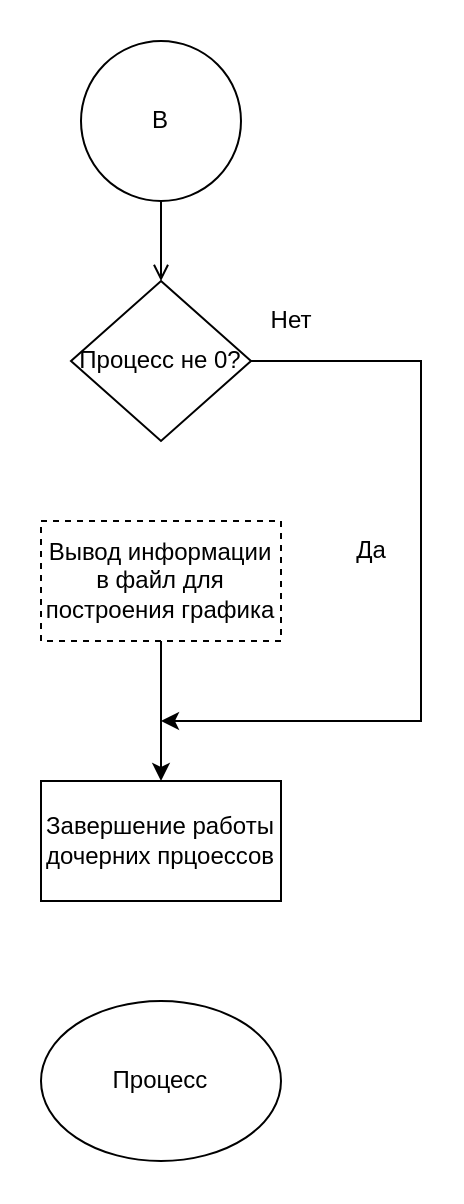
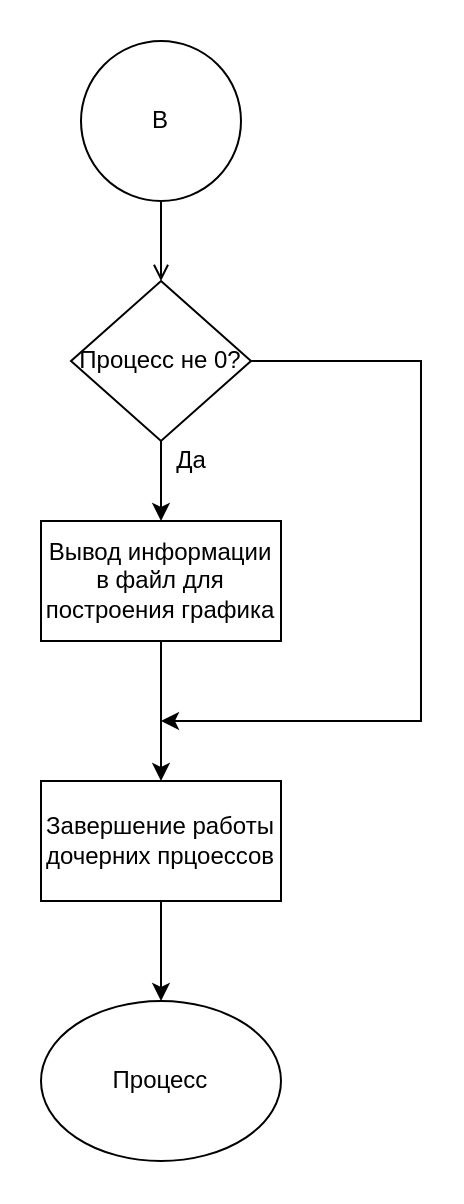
- <mxCell id="13" value="Нет" style="text;html=1;align=center;verticalAlign=middle;resizable=0;points=[];autosize=1;strokeColor=none;fillColor=none;" vertex="1" parent="1"><mxGeometry x="125" y="150" width="40" height="20" as="geometry" /></mxCell>
+ <mxCell id="2" value="" style="edgeStyle=orthogonalEdgeStyle;rounded=0;orthogonalLoop=1;jettySize=auto;html=1;" parent="1" source="4" target="6" edge="1"><mxGeometry relative="1" as="geometry" /></mxCell>
- <mxCell id="12" value="Да" style="text;html=1;align=center;verticalAlign=middle;resizable=0;points=[];autosize=1;strokeColor=none;fillColor=none;" vertex="1" parent="1"><mxGeometry x="170" y="265" width="30" height="20" as="geometry" /></mxCell>
+ <mxCell id="12" value="Да" style="text;html=1;align=center;verticalAlign=middle;resizable=0;points=[];autosize=1;strokeColor=none;fillColor=none;" vertex="1" parent="1"><mxGeometry x="80" y="220" width="30" height="20" as="geometry" /></mxCell>
- <mxCell id="6" value="Вывод информации в файл для построения графика" style="rounded=0;whiteSpace=wrap;html=1;dashed=1;" parent="1" vertex="1"><mxGeometry x="20" y="260" width="120" height="60" as="geometry" /></mxCell>
+ <mxCell id="6" value="Вывод информации в файл для построения графика" style="rounded=0;whiteSpace=wrap;html=1;" parent="1" vertex="1"><mxGeometry x="20" y="260" width="120" height="60" as="geometry" /></mxCell>
+ <mxCell id="7" value="" style="edgeStyle=orthogonalEdgeStyle;rounded=0;orthogonalLoop=1;jettySize=auto;html=1;" parent="1" source="8" target="9" edge="1"><mxGeometry relative="1" as="geometry" /></mxCell>
